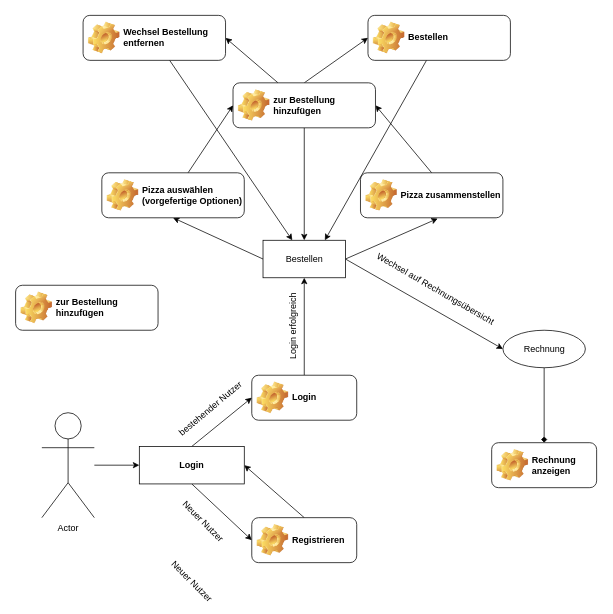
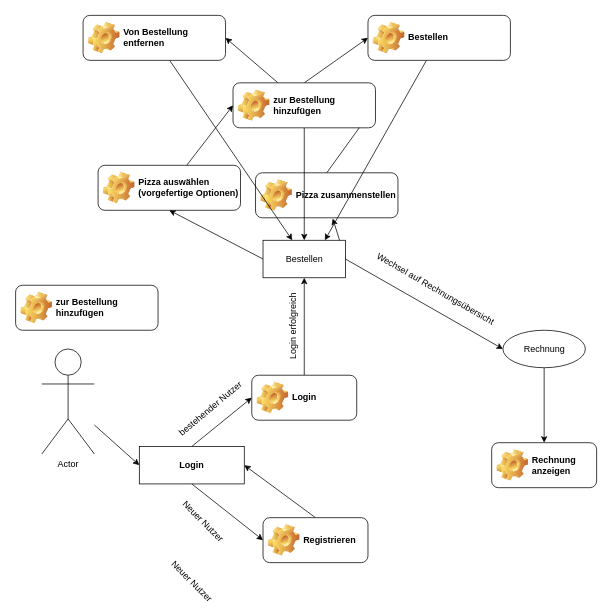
- <mxCell id="31" value="Wechsel Bestellung entfernen" style="label;whiteSpace=wrap;html=1;image=img/clipart/Gear_128x128.png" vertex="1" parent="1"><mxGeometry x="110" y="20" width="190" height="60" as="geometry" /></mxCell>
+ <mxCell id="31" value="Von Bestellung entfernen" style="label;whiteSpace=wrap;html=1;image=img/clipart/Gear_128x128.png" vertex="1" parent="1"><mxGeometry x="110" y="20" width="190" height="60" as="geometry" /></mxCell>
- <mxCell id="24" value="Pizza auswählen&amp;nbsp; (vorgefertige Optionen)" style="label;whiteSpace=wrap;html=1;image=img/clipart/Gear_128x128.png" vertex="1" parent="1"><mxGeometry x="135" y="230" width="190" height="60" as="geometry" /></mxCell>
+ <mxCell id="24" value="Pizza auswählen&amp;nbsp; (vorgefertige Optionen)" style="label;whiteSpace=wrap;html=1;image=img/clipart/Gear_128x128.png" vertex="1" parent="1"><mxGeometry x="130" y="220" width="190" height="60" as="geometry" /></mxCell>
- <mxCell id="15" value="Pizza zusammenstellen" style="label;whiteSpace=wrap;html=1;image=img/clipart/Gear_128x128.png" vertex="1" parent="1"><mxGeometry x="480" y="230" width="190" height="60" as="geometry" /></mxCell>
+ <mxCell id="15" value="Pizza zusammenstellen" style="label;whiteSpace=wrap;html=1;image=img/clipart/Gear_128x128.png" vertex="1" parent="1"><mxGeometry x="340" y="230" width="190" height="60" as="geometry" /></mxCell>
- <mxCell id="20" style="edgeStyle=none;html=1;entryX=0.5;entryY=0;entryDx=0;entryDy=0;endArrow=diamond;" edge="1" parent="1" source="21" target="35"><mxGeometry relative="1" as="geometry" /></mxCell>
+ <mxCell id="20" style="edgeStyle=none;html=1;entryX=0.5;entryY=0;entryDx=0;entryDy=0;" edge="1" parent="1" source="21" target="35"><mxGeometry relative="1" as="geometry" /></mxCell>
- <mxCell id="3" value="Actor" style="shape=umlActor;verticalLabelPosition=bottom;verticalAlign=top;html=1;" parent="1" vertex="1"><mxGeometry x="55" y="550" width="70" height="140" as="geometry" /></mxCell>
+ <mxCell id="3" value="Actor" style="shape=umlActor;verticalLabelPosition=bottom;verticalAlign=top;html=1;" parent="1" vertex="1"><mxGeometry x="55" y="465" width="70" height="140" as="geometry" /></mxCell>
- <mxCell id="5" value="Registrieren" style="label;whiteSpace=wrap;html=1;image=img/clipart/Gear_128x128.png" vertex="1" parent="1"><mxGeometry x="335" y="690" width="140" height="60" as="geometry" /></mxCell>
+ <mxCell id="5" value="Registrieren" style="label;whiteSpace=wrap;html=1;image=img/clipart/Gear_128x128.png" vertex="1" parent="1"><mxGeometry x="350" y="690" width="140" height="60" as="geometry" /></mxCell>
